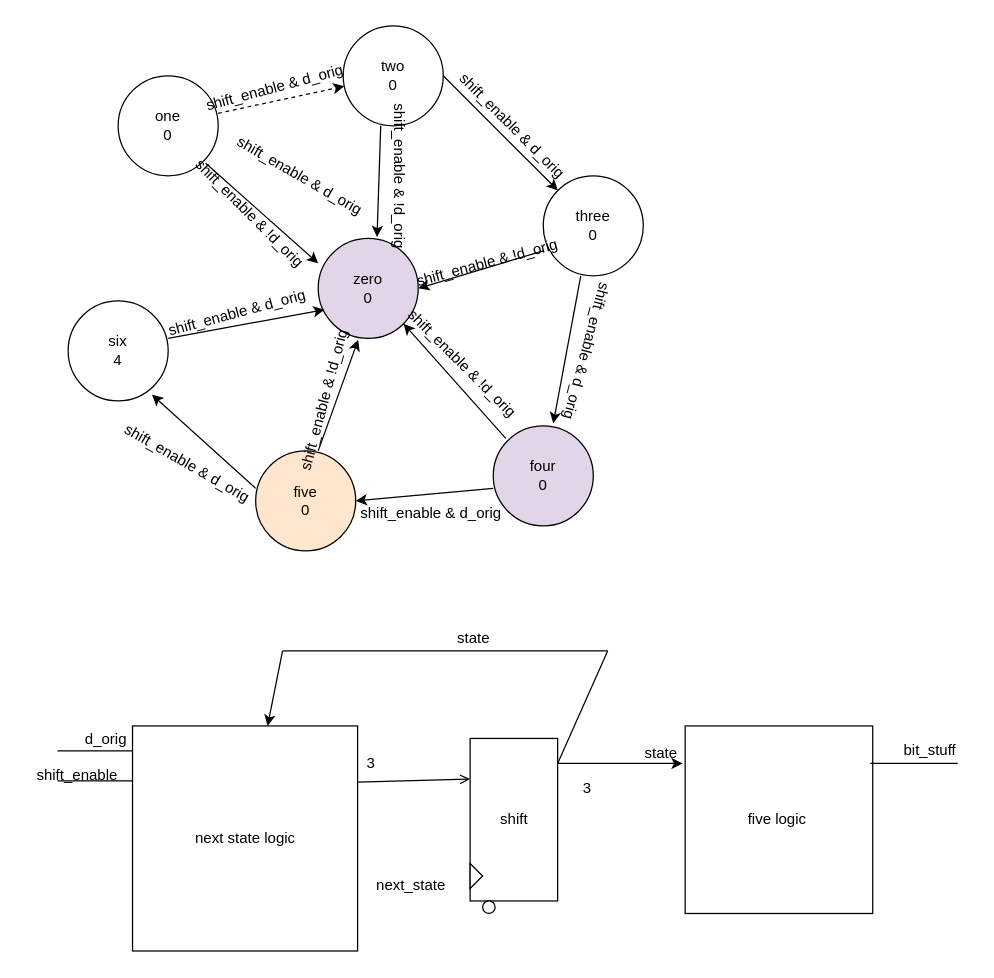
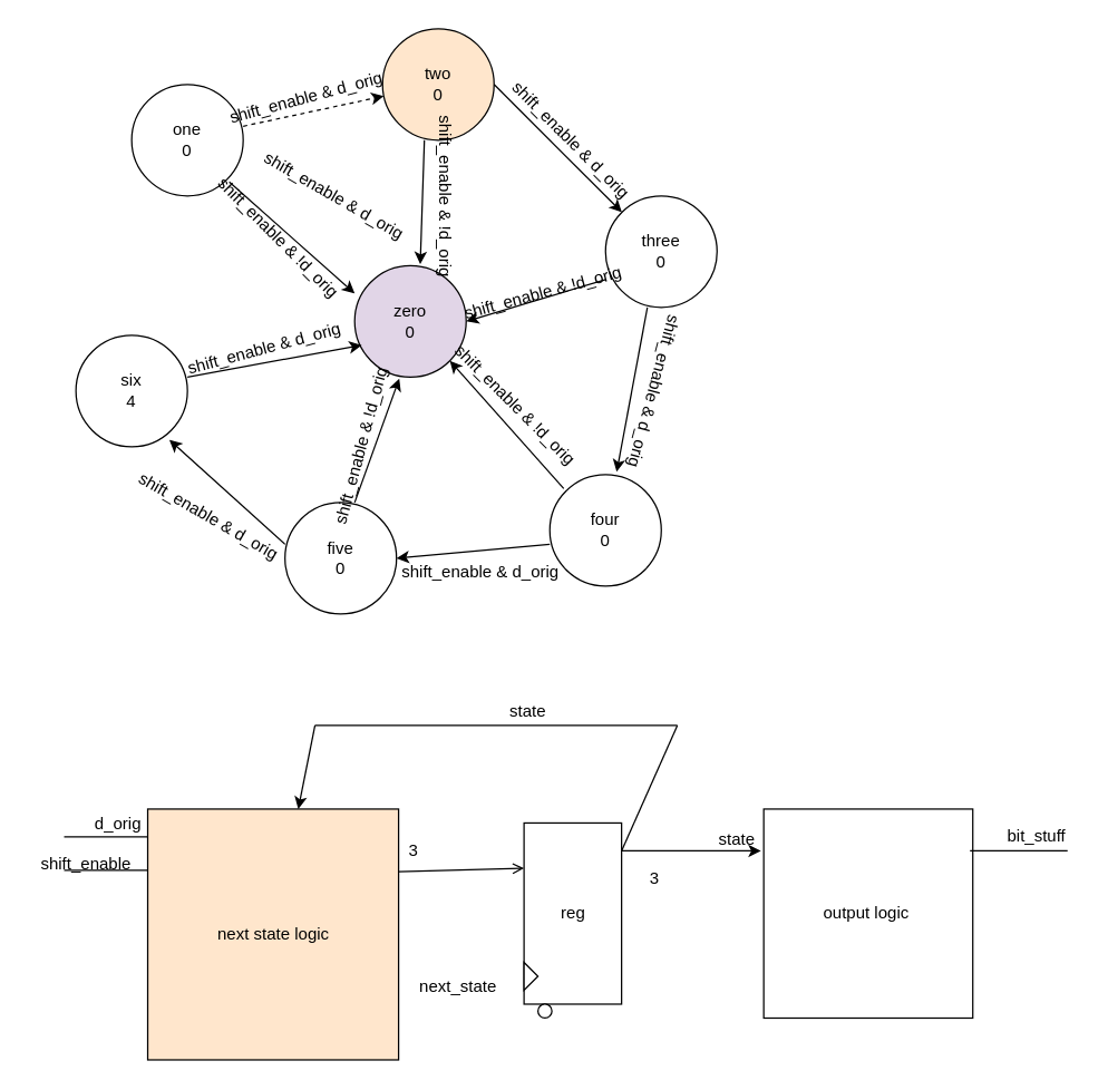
- <mxCell id="4" value="two&lt;br&gt;0" style="ellipse;whiteSpace=wrap;html=1;aspect=fixed;" vertex="1" parent="1"><mxGeometry x="274" y="20" width="80" height="80" as="geometry" /></mxCell>
+ <mxCell id="4" value="two&lt;br&gt;0" style="ellipse;whiteSpace=wrap;html=1;aspect=fixed;fillColor=#ffe6cc;" vertex="1" parent="1"><mxGeometry x="274" y="20" width="80" height="80" as="geometry" /></mxCell>
- <mxCell id="7" value="four&lt;br&gt;0" style="ellipse;whiteSpace=wrap;html=1;aspect=fixed;fillColor=#e1d5e7;" vertex="1" parent="1"><mxGeometry x="394" y="340" width="80" height="80" as="geometry" /></mxCell>
+ <mxCell id="7" value="four&lt;br&gt;0" style="ellipse;whiteSpace=wrap;html=1;aspect=fixed;" vertex="1" parent="1"><mxGeometry x="394" y="340" width="80" height="80" as="geometry" /></mxCell>
- <mxCell id="6" value="five&lt;br&gt;0" style="ellipse;whiteSpace=wrap;html=1;aspect=fixed;fillColor=#ffe6cc;" vertex="1" parent="1"><mxGeometry x="204" y="360" width="80" height="80" as="geometry" /></mxCell>
+ <mxCell id="6" value="five&lt;br&gt;0" style="ellipse;whiteSpace=wrap;html=1;aspect=fixed;" vertex="1" parent="1"><mxGeometry x="204" y="360" width="80" height="80" as="geometry" /></mxCell>
- <mxCell id="33" value="shift" style="rounded=0;whiteSpace=wrap;html=1;" vertex="1" parent="1"><mxGeometry x="375.5" y="590" width="70" height="130" as="geometry" /></mxCell>
+ <mxCell id="33" value="reg" style="rounded=0;whiteSpace=wrap;html=1;" vertex="1" parent="1"><mxGeometry x="375.5" y="590" width="70" height="130" as="geometry" /></mxCell>
- <mxCell id="46" value="five logic&amp;nbsp;" style="whiteSpace=wrap;html=1;aspect=fixed;" vertex="1" parent="1"><mxGeometry x="547.5" y="580" width="150" height="150" as="geometry" /></mxCell>
+ <mxCell id="46" value="output logic&amp;nbsp;" style="whiteSpace=wrap;html=1;aspect=fixed;" vertex="1" parent="1"><mxGeometry x="547.5" y="580" width="150" height="150" as="geometry" /></mxCell>
- <mxCell id="32" value="next state logic" style="whiteSpace=wrap;html=1;aspect=fixed;" vertex="1" parent="1"><mxGeometry x="105.5" y="580" width="180" height="180" as="geometry" /></mxCell>
+ <mxCell id="32" value="next state logic" style="whiteSpace=wrap;html=1;aspect=fixed;fillColor=#ffe6cc;" vertex="1" parent="1"><mxGeometry x="105.5" y="580" width="180" height="180" as="geometry" /></mxCell>
